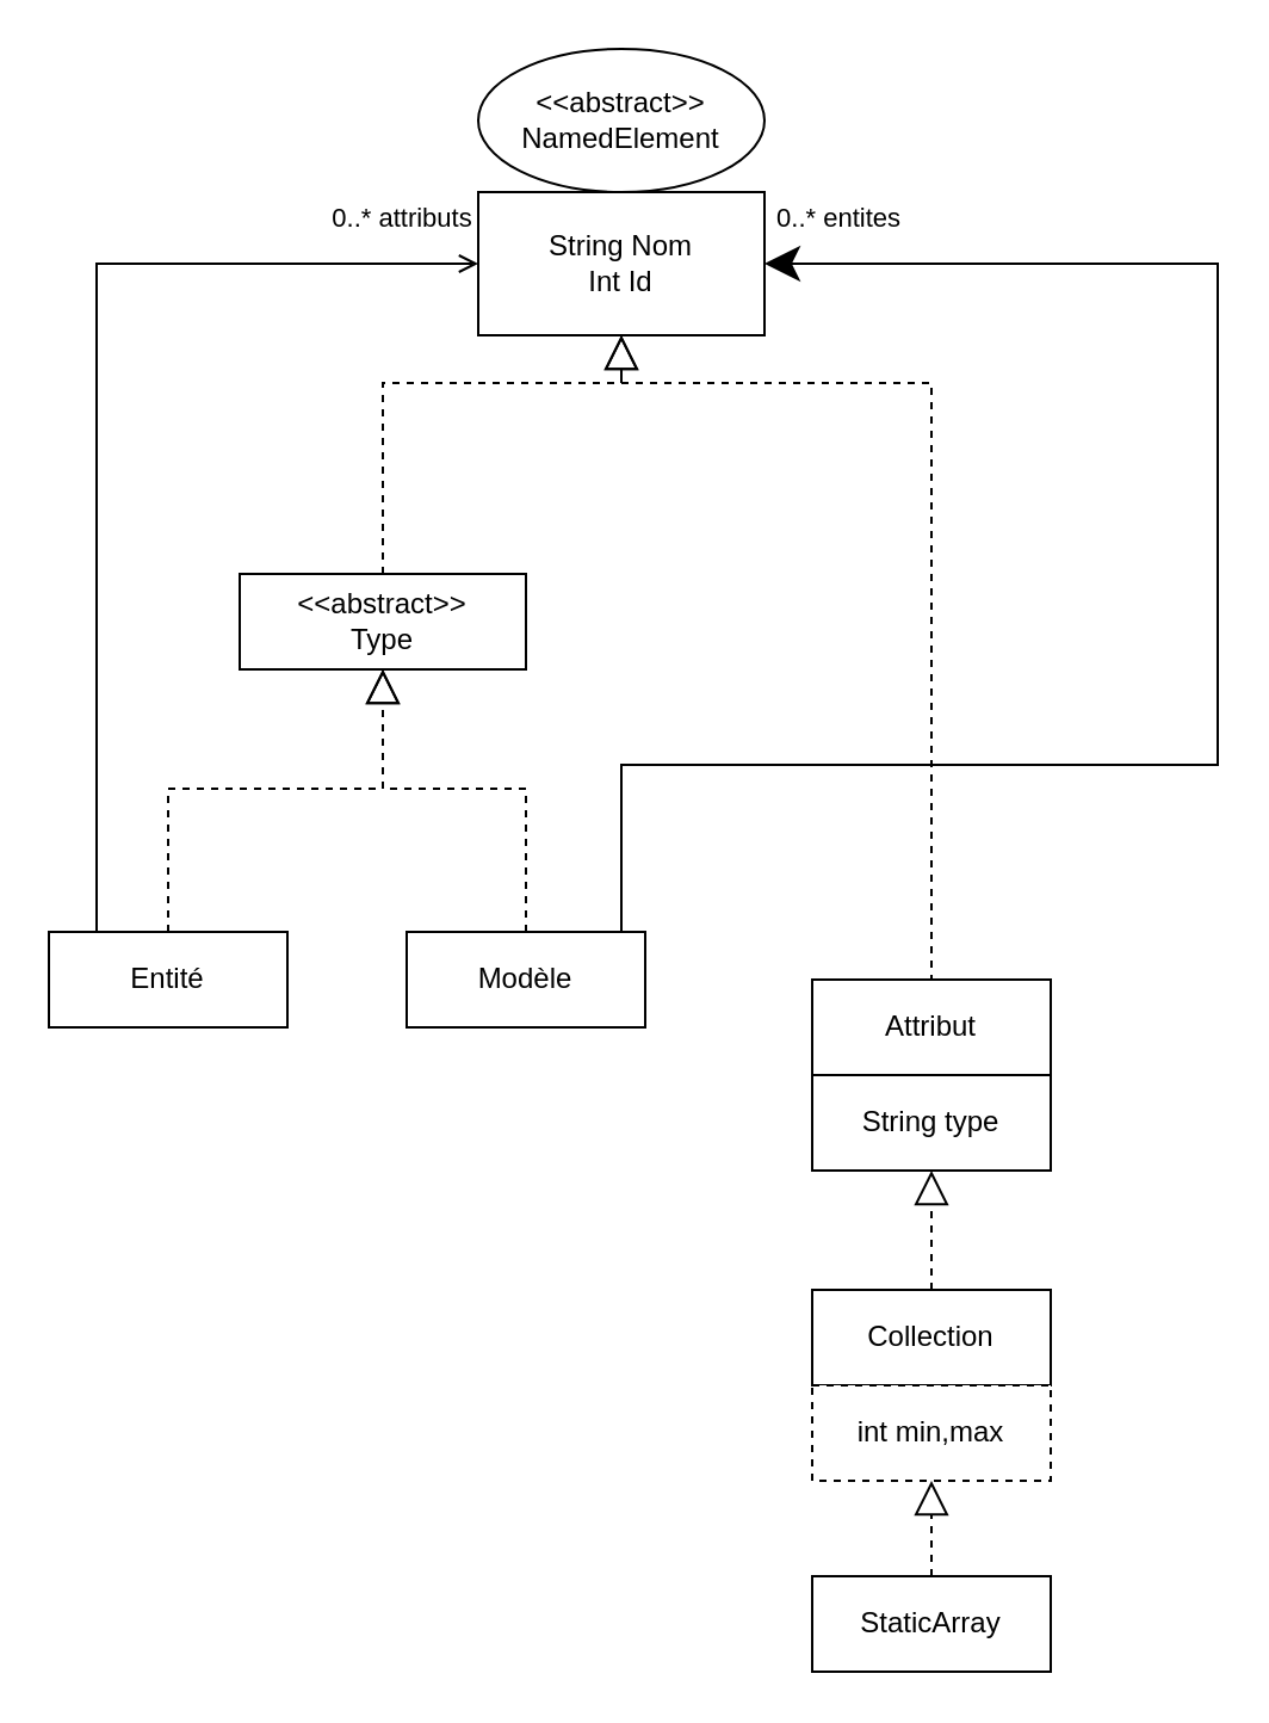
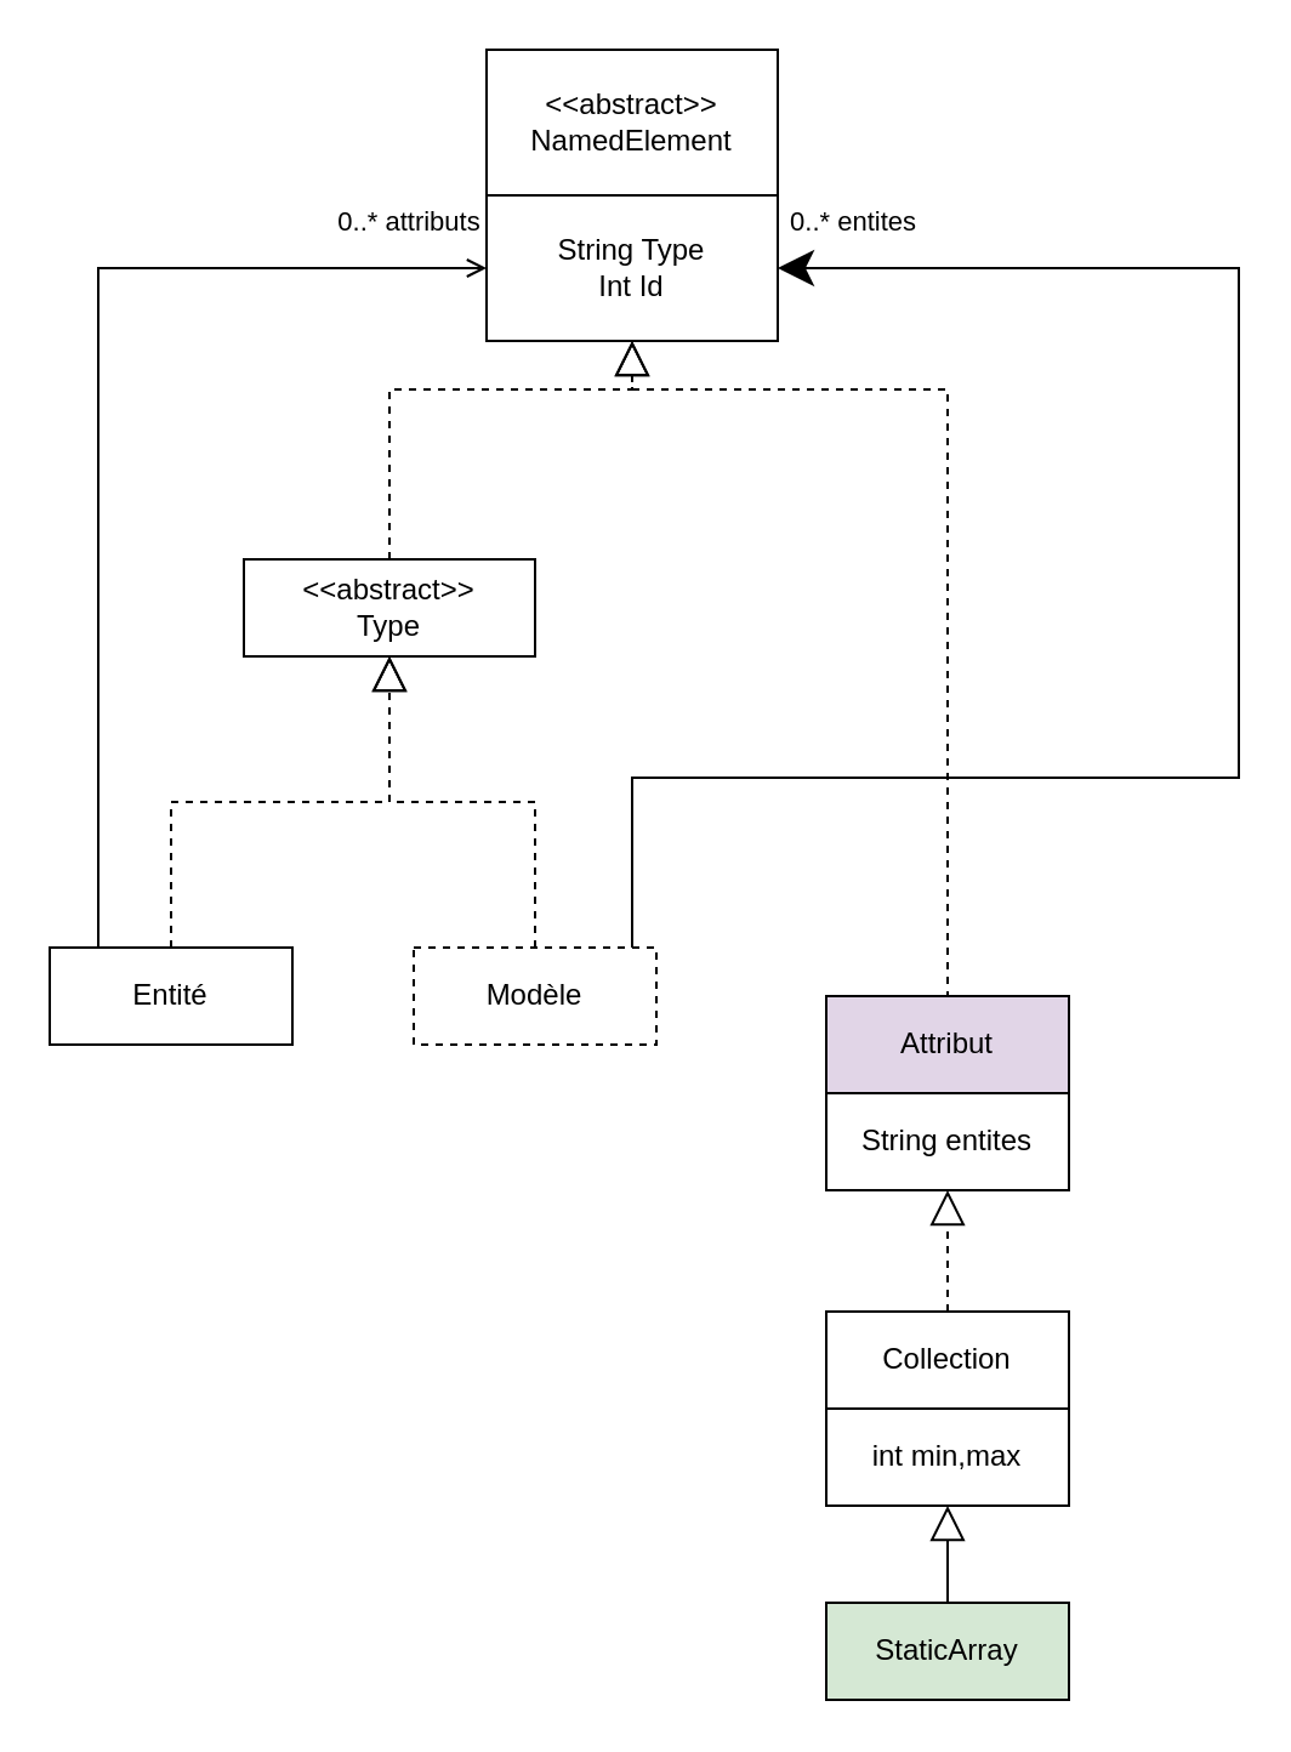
- <mxCell id="12" value="&amp;lt;&amp;lt;abstract&amp;gt;&amp;gt;&lt;br&gt;NamedElement" style="ellipse;whiteSpace=wrap;html=1;" parent="1" vertex="1"><mxGeometry x="200" y="20" width="120" height="60" as="geometry" /></mxCell>
+ <mxCell id="12" value="&amp;lt;&amp;lt;abstract&amp;gt;&amp;gt;&lt;br&gt;NamedElement" style="rounded=0;whiteSpace=wrap;html=1;" parent="1" vertex="1"><mxGeometry x="200" y="20" width="120" height="60" as="geometry" /></mxCell>
- <mxCell id="16" value="String Nom&lt;br&gt;Int Id" style="rounded=0;whiteSpace=wrap;html=1;" parent="1" vertex="1"><mxGeometry x="200" y="80" width="120" height="60" as="geometry" /></mxCell>
+ <mxCell id="16" value="String Type&lt;br&gt;Int Id" style="rounded=0;whiteSpace=wrap;html=1;" parent="1" vertex="1"><mxGeometry x="200" y="80" width="120" height="60" as="geometry" /></mxCell>
- <mxCell id="17" value="&amp;lt;&amp;lt;abstract&amp;gt;&amp;gt;&lt;br&gt;Type" style="rounded=0;whiteSpace=wrap;html=1;" parent="1" vertex="1"><mxGeometry x="100" y="240" width="120" height="40" as="geometry" /></mxCell>
+ <mxCell id="17" value="&amp;lt;&amp;lt;abstract&amp;gt;&amp;gt;&lt;br&gt;Type" style="rounded=0;whiteSpace=wrap;html=1;" parent="1" vertex="1"><mxGeometry x="100" y="230" width="120" height="40" as="geometry" /></mxCell>
- <mxCell id="2" value="Modèle" style="whiteSpace=wrap;html=1;align=center;" parent="1" vertex="1"><mxGeometry x="170" y="390" width="100" height="40" as="geometry" /></mxCell>
+ <mxCell id="2" value="Modèle" style="whiteSpace=wrap;html=1;align=center;dashed=1;" parent="1" vertex="1"><mxGeometry x="170" y="390" width="100" height="40" as="geometry" /></mxCell>
- <mxCell id="6" value="Attribut" style="whiteSpace=wrap;html=1;align=center;" parent="1" vertex="1"><mxGeometry x="340" y="410" width="100" height="40" as="geometry" /></mxCell>
+ <mxCell id="6" value="Attribut" style="whiteSpace=wrap;html=1;align=center;fillColor=#e1d5e7;" parent="1" vertex="1"><mxGeometry x="340" y="410" width="100" height="40" as="geometry" /></mxCell>
- <mxCell id="21" value="String type" style="whiteSpace=wrap;html=1;align=center;" vertex="1" parent="1"><mxGeometry x="340" y="450" width="100" height="40" as="geometry" /></mxCell>
+ <mxCell id="21" value="String entites" style="whiteSpace=wrap;html=1;align=center;" vertex="1" parent="1"><mxGeometry x="340" y="450" width="100" height="40" as="geometry" /></mxCell>
- <mxCell id="20" value="int min,max" style="whiteSpace=wrap;html=1;align=center;dashed=1;" vertex="1" parent="1"><mxGeometry x="340" y="580" width="100" height="40" as="geometry" /></mxCell>
+ <mxCell id="20" value="int min,max" style="whiteSpace=wrap;html=1;align=center;" vertex="1" parent="1"><mxGeometry x="340" y="580" width="100" height="40" as="geometry" /></mxCell>
- <mxCell id="11" value="" style="endArrow=block;dashed=1;endFill=0;endSize=12;html=1;rounded=0;elbow=vertical;edgeStyle=orthogonalEdgeStyle;entryX=0.5;entryY=1;entryDx=0;entryDy=0;" parent="1" source="8" target="20" edge="1"><mxGeometry width="160" relative="1" as="geometry"><mxPoint x="570" y="490" as="sourcePoint" /><mxPoint x="390" y="620" as="targetPoint" /><Array as="points" /></mxGeometry></mxCell>
+ <mxCell id="11" value="" style="endArrow=block;dashed=0;endFill=0;endSize=12;html=1;rounded=0;elbow=vertical;edgeStyle=orthogonalEdgeStyle;entryX=0.5;entryY=1;entryDx=0;entryDy=0;" parent="1" source="8" target="20" edge="1"><mxGeometry width="160" relative="1" as="geometry"><mxPoint x="570" y="490" as="sourcePoint" /><mxPoint x="390" y="620" as="targetPoint" /><Array as="points" /></mxGeometry></mxCell>
- <mxCell id="8" value="StaticArray" style="whiteSpace=wrap;html=1;align=center;" parent="1" vertex="1"><mxGeometry x="340" y="660" width="100" height="40" as="geometry" /></mxCell>
+ <mxCell id="8" value="StaticArray" style="whiteSpace=wrap;html=1;align=center;fillColor=#d5e8d4;" parent="1" vertex="1"><mxGeometry x="340" y="660" width="100" height="40" as="geometry" /></mxCell>
